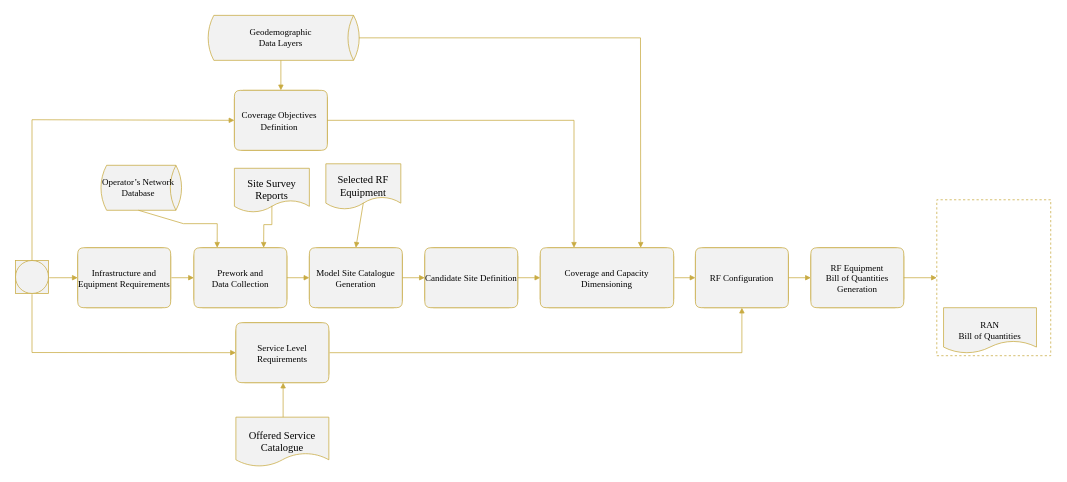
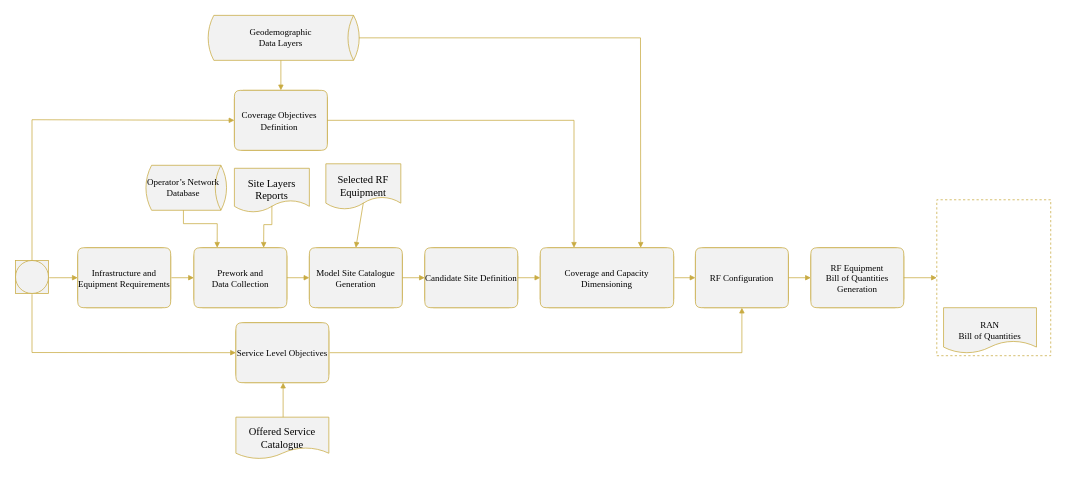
- <mxCell id="28" value="&lt;font style=&quot;font-size:12px;font-family:Verdana;color:#000000;direction:ltr;letter-spacing:0px;line-height:120%;opacity:1&quot;&gt;Operator’s Network Database&lt;br/&gt;&lt;/font&gt;" style="verticalAlign=middle;align=center;vsdxID=1086;fillColor=#F2F2F2;gradientColor=none;shape=stencil(1VNBDoIwEHxNj5DSRohn1A/4gkYWaKyUlCrg6y0sECBy8MBBTruz053OsiU8rnJRAmG0skbfoZaJzQk/EcZkkYOR1kWEnwmPU20gM/pZJJiXwjEZ7RFI8EzQsRkV5naVb0As8o/LDznY5KFfnXgzUg9YbDGnfXZBqpLFjBpQuk11+t3NBmrI/Wjoa9rxdOizAdtoOOWNJxpZeUZbYaUu5nJUCZOB5+S8VIlsUapqgHIGB9te1rZH6Z/chAs33ye5ixcX9KuASyKVwk2a6jvsyd/9fLo5sNWwXLB+Zw7CN8rPHw==);strokeColor=#C9AB42;spacingTop=-1;spacingBottom=-1;spacingLeft=-1;spacingRight=-1;labelBackgroundColor=none;rounded=1;html=1;whiteSpace=wrap;" vertex="1" parent="1"><mxGeometry x="134" y="220" width="100" height="60" as="geometry" /></mxCell>
+ <mxCell id="28" value="&lt;font style=&quot;font-size:12px;font-family:Verdana;color:#000000;direction:ltr;letter-spacing:0px;line-height:120%;opacity:1&quot;&gt;Operator’s Network Database&lt;br/&gt;&lt;/font&gt;" style="verticalAlign=middle;align=center;vsdxID=1086;fillColor=#F2F2F2;gradientColor=none;shape=stencil(1VNBDoIwEHxNj5DSRohn1A/4gkYWaKyUlCrg6y0sECBy8MBBTruz053OsiU8rnJRAmG0skbfoZaJzQk/EcZkkYOR1kWEnwmPU20gM/pZJJiXwjEZ7RFI8EzQsRkV5naVb0As8o/LDznY5KFfnXgzUg9YbDGnfXZBqpLFjBpQuk11+t3NBmrI/Wjoa9rxdOizAdtoOOWNJxpZeUZbYaUu5nJUCZOB5+S8VIlsUapqgHIGB9te1rZH6Z/chAs33ye5ixcX9KuASyKVwk2a6jvsyd/9fLo5sNWwXLB+Zw7CN8rPHw==);strokeColor=#C9AB42;spacingTop=-1;spacingBottom=-1;spacingLeft=-1;spacingRight=-1;labelBackgroundColor=none;rounded=1;html=1;whiteSpace=wrap;" vertex="1" parent="1"><mxGeometry x="194" y="220" width="100" height="60" as="geometry" /></mxCell>
- <mxCell id="29" value="&lt;font style=&quot;font-size:14px;font-family:Verdana;color:#000000;direction:ltr;letter-spacing:0px;line-height:120%;opacity:1&quot;&gt;Site Survey Reports&lt;br/&gt;&lt;/font&gt;" style="verticalAlign=middle;align=center;vsdxID=1088;fillColor=#F2F2F2;gradientColor=none;shape=stencil(tZJNDoIwEIVP0yWktCK4VryAJ2hkgMZKSVsFPb2FwQQwbEjsavrmm7/kEX60lWiAMGqd0TdoZe4qwk+EMVlXYKTzEeEZ4cdCGyiNftQ5/hvhSUYHBXKsiXqaUWGuF/kG1JLwMH/IYJO7fvbDO0Qppl74S5MwHoQzskrWqyxdByO6GV1u4O/qLx7p3T6MU+TNt2CsH4l4pR3tAtFJGxjthJO6nl2khCkh8KOCQolylrItQPMjb1zuz7tF0918MNgFjSSVQrdN80t7eQmtybMP);strokeColor=#C9AB42;spacingTop=-1;spacingBottom=-1;spacingLeft=-1;spacingRight=-1;labelBackgroundColor=none;rounded=1;html=1;whiteSpace=wrap;" vertex="1" parent="1"><mxGeometry x="312" y="224" width="100" height="58" as="geometry" /></mxCell>
+ <mxCell id="29" value="&lt;font style=&quot;font-size:14px;font-family:Verdana;color:#000000;direction:ltr;letter-spacing:0px;line-height:120%;opacity:1&quot;&gt;Site Layers Reports&lt;br/&gt;&lt;/font&gt;" style="verticalAlign=middle;align=center;vsdxID=1088;fillColor=#F2F2F2;gradientColor=none;shape=stencil(tZJNDoIwEIVP0yWktCK4VryAJ2hkgMZKSVsFPb2FwQQwbEjsavrmm7/kEX60lWiAMGqd0TdoZe4qwk+EMVlXYKTzEeEZ4cdCGyiNftQ5/hvhSUYHBXKsiXqaUWGuF/kG1JLwMH/IYJO7fvbDO0Qppl74S5MwHoQzskrWqyxdByO6GV1u4O/qLx7p3T6MU+TNt2CsH4l4pR3tAtFJGxjthJO6nl2khCkh8KOCQolylrItQPMjb1zuz7tF0918MNgFjSSVQrdN80t7eQmtybMP);strokeColor=#C9AB42;spacingTop=-1;spacingBottom=-1;spacingLeft=-1;spacingRight=-1;labelBackgroundColor=none;rounded=1;html=1;whiteSpace=wrap;" vertex="1" parent="1"><mxGeometry x="312" y="224" width="100" height="58" as="geometry" /></mxCell>
- <mxCell id="4" value="&lt;font style=&quot;font-size:12px;font-family:Verdana;color:#000000;direction:ltr;letter-spacing:0px;line-height:120%;opacity:1&quot;&gt;Service Level Requirements&lt;br/&gt;&lt;/font&gt;" style="text;vsdxID=819;fillColor=#F2F2F2;gradientColor=none;strokeColor=#C9AB42;spacingTop=-1;spacingBottom=-1;spacingLeft=-1;spacingRight=-1;labelBackgroundColor=none;rounded=1;html=1;whiteSpace=wrap;verticalAlign=middle;align=center;;html=1;" vertex="1" parent="2"><mxGeometry y="40" width="124.16" as="geometry" /></mxCell>
+ <mxCell id="4" value="&lt;font style=&quot;font-size:12px;font-family:Verdana;color:#000000;direction:ltr;letter-spacing:0px;line-height:120%;opacity:1&quot;&gt;Service Level Objectives&lt;br/&gt;&lt;/font&gt;" style="text;vsdxID=819;fillColor=#F2F2F2;gradientColor=none;strokeColor=#C9AB42;spacingTop=-1;spacingBottom=-1;spacingLeft=-1;spacingRight=-1;labelBackgroundColor=none;rounded=1;html=1;whiteSpace=wrap;verticalAlign=middle;align=center;;html=1;" vertex="1" parent="2"><mxGeometry y="40" width="124.16" as="geometry" /></mxCell>
- <mxCell id="20" value="&lt;font style=&quot;font-size:14px;font-family:Verdana;color:#000000;direction:ltr;letter-spacing:0px;line-height:120%;opacity:1&quot;&gt;Offered Service Catalogue&lt;br/&gt;&lt;/font&gt;" style="verticalAlign=middle;align=center;vsdxID=1030;fillColor=#F2F2F2;gradientColor=none;shape=stencil(tZJNDoIwEIVP0yWktCKyVryAJ2hkgMZKSVsFPb2FwQQwbEjsavrmm7/kEX60lWiAMGqd0TdoZe4qwk+EMVlXYKTzEeEZ4cdCGyiNftQ5/hvhSUYHBXKsiXqaUWGuF/kG1JIwnT9ksMldP/vhHaIUUy/8HZIwHoQzskrWqyxdByO6GV1u4O/qLx7pOAopQ96MBWkS7vYofaGVjrQLRCdtYLQTTup6dpQSpoTATwsKJcpZyrYAzY+8fb8/rxdN1/PBYBq0k1QKPTfNL03mJTQozz4=);strokeColor=#C9AB42;spacingTop=-1;spacingBottom=-1;spacingLeft=-1;spacingRight=-1;labelBackgroundColor=none;rounded=1;html=1;whiteSpace=wrap;" vertex="1" parent="1"><mxGeometry x="314" y="556" width="124" height="65" as="geometry" /></mxCell>
+ <mxCell id="20" value="&lt;font style=&quot;font-size:14px;font-family:Verdana;color:#000000;direction:ltr;letter-spacing:0px;line-height:120%;opacity:1&quot;&gt;Offered Service Catalogue&lt;br/&gt;&lt;/font&gt;" style="verticalAlign=middle;align=center;vsdxID=1030;fillColor=#F2F2F2;gradientColor=none;shape=stencil(tZJNDoIwEIVP0yWktCKyVryAJ2hkgMZKSVsFPb2FwQQwbEjsavrmm7/kEX60lWiAMGqd0TdoZe4qwk+EMVlXYKTzEeEZ4cdCGyiNftQ5/hvhSUYHBXKsiXqaUWGuF/kG1JIwnT9ksMldP/vhHaIUUy/8HZIwHoQzskrWqyxdByO6GV1u4O/qLx7pOAopQ96MBWkS7vYofaGVjrQLRCdtYLQTTup6dpQSpoTATwsKJcpZyrYAzY+8fb8/rxdN1/PBYBq0k1QKPTfNL03mJTQozz4=);strokeColor=#C9AB42;spacingTop=-1;spacingBottom=-1;spacingLeft=-1;spacingRight=-1;labelBackgroundColor=none;rounded=1;html=1;whiteSpace=wrap;" vertex="1" parent="1"><mxGeometry x="314" y="556" width="124" height="55" as="geometry" /></mxCell>
